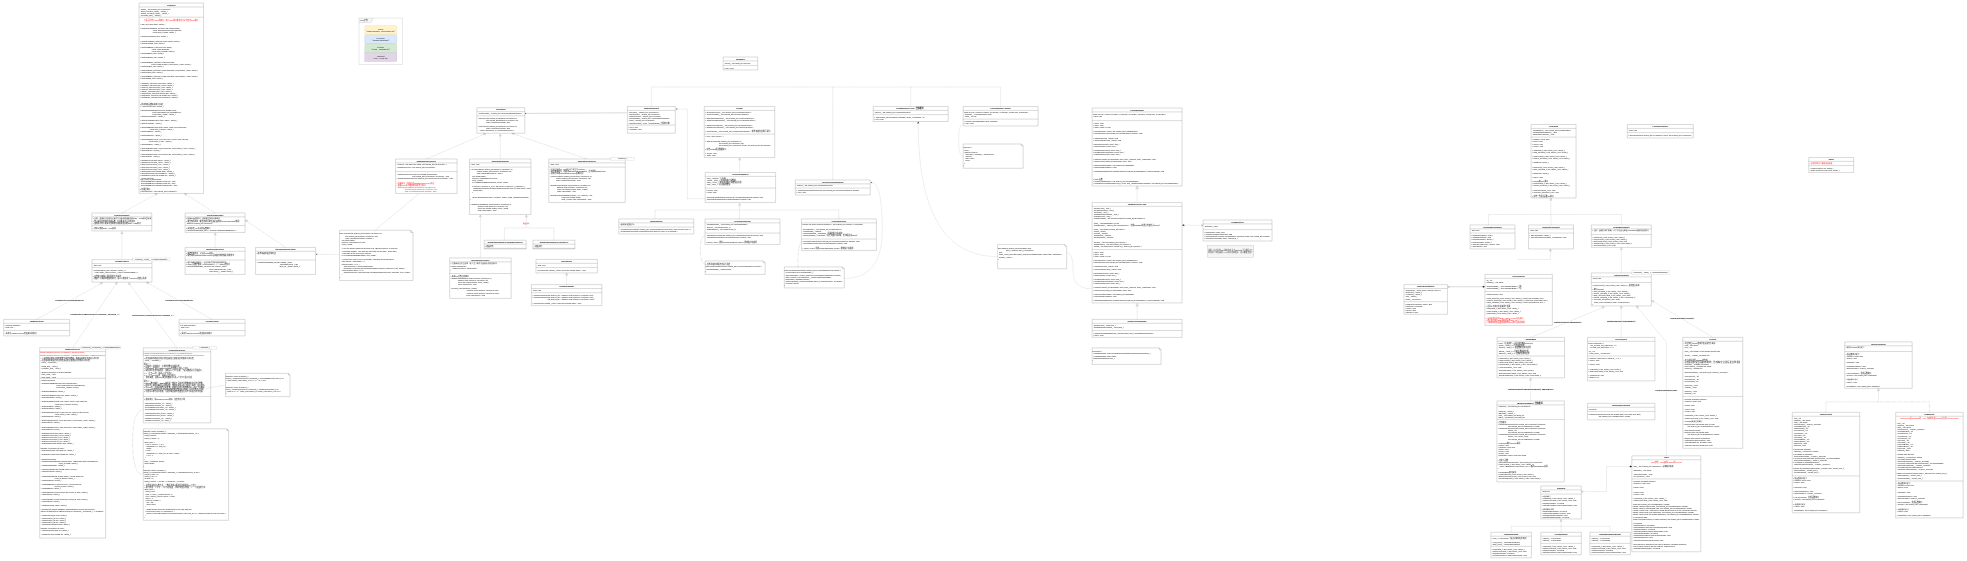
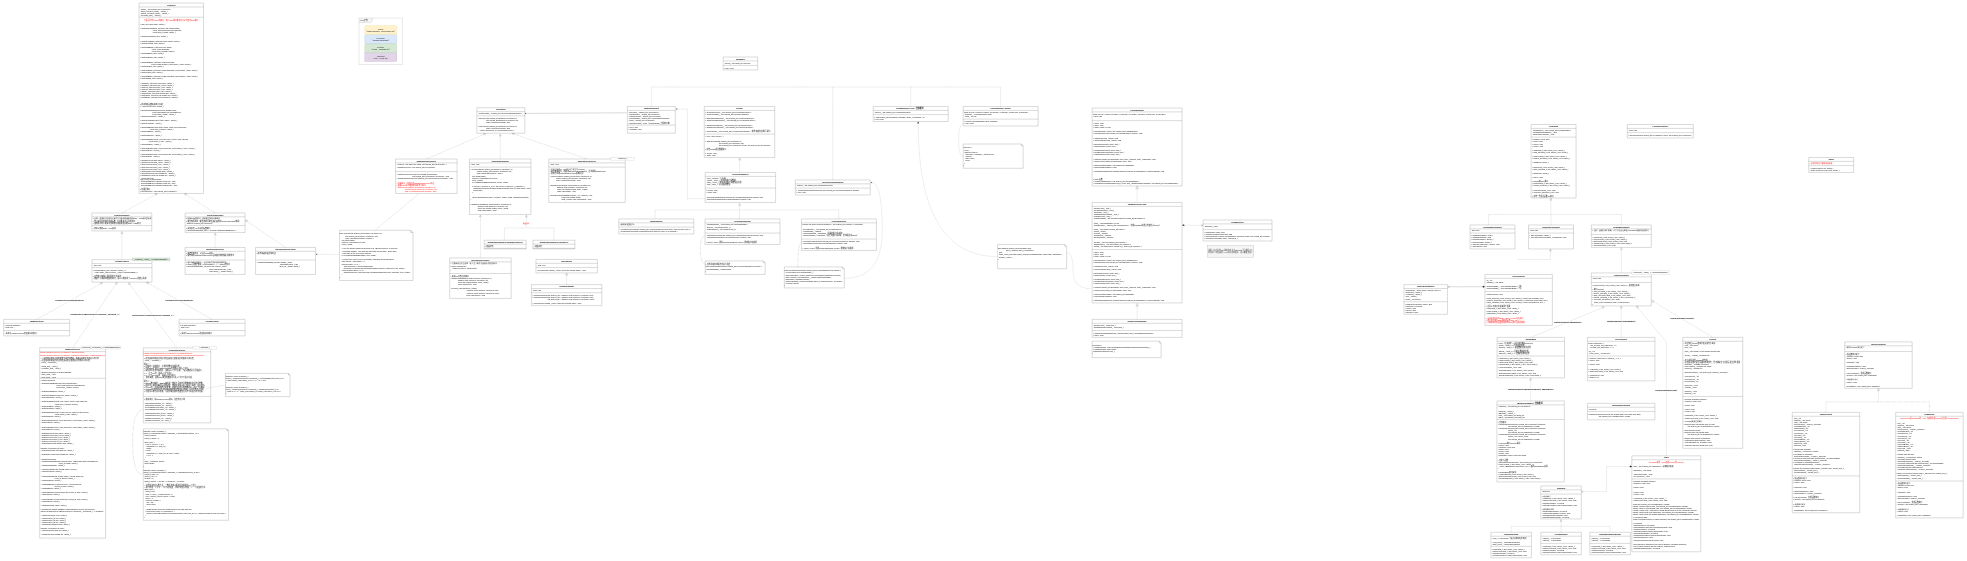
- <mxCell id="225" value="&amp;lt;Protocol_, Super_ =&amp;nbsp;&lt;span style=&quot;font-style: italic;&quot;&gt;TProtocolDefaults&amp;gt;&lt;/span&gt;" style="rounded=0;whiteSpace=wrap;html=1;dashed=1;" parent="220" vertex="1"><mxGeometry x="270" width="250" height="18.729" as="geometry" /></mxCell>
+ <mxCell id="225" value="&amp;lt;Protocol_, Super_ =&amp;nbsp;&lt;span style=&quot;font-style: italic;&quot;&gt;TProtocolDefaults&amp;gt;&lt;/span&gt;" style="rounded=0;whiteSpace=wrap;html=1;dashed=1;fillColor=#d5e8d4;" parent="220" vertex="1"><mxGeometry x="270" width="250" height="18.729" as="geometry" /></mxCell>
- <mxCell id="117" value="&lt;div style=&quot;&quot;&gt;&lt;font color=&quot;#000000&quot;&gt;void start() {&lt;/font&gt;&lt;/div&gt;&lt;div style=&quot;&quot;&gt;&lt;font color=&quot;#000000&quot;&gt;&amp;nbsp;&amp;nbsp;&lt;span style=&quot;background-color: initial;&quot;&gt;ThreadManager::Impl::pendingTaskCountMax(pendingTaskCountMax_);&lt;/span&gt;&lt;/font&gt;&lt;/div&gt;&lt;div&gt;&lt;font color=&quot;#000000&quot;&gt;&amp;nbsp; ThreadManager::Impl::start();&lt;/font&gt;&lt;/div&gt;&lt;div&gt;&lt;font color=&quot;#000000&quot;&gt;&amp;nbsp; addWorker(workerCount_);&lt;/font&gt;&lt;/div&gt;&lt;div style=&quot;&quot;&gt;&lt;font color=&quot;#000000&quot;&gt;}&lt;/font&gt;&lt;/div&gt;" style="shape=note2;boundedLbl=1;whiteSpace=wrap;html=1;size=12;verticalAlign=top;align=left;fontColor=#FF0000;" parent="1" vertex="1"><mxGeometry x="7280" y="2320" width="460" height="110" as="geometry" /></mxCell>
+ <mxCell id="117" value="&lt;div style=&quot;&quot;&gt;&lt;font color=&quot;#000000&quot;&gt;void start() {&lt;/font&gt;&lt;/div&gt;&lt;div style=&quot;&quot;&gt;&lt;font color=&quot;#000000&quot;&gt;&amp;nbsp;&amp;nbsp;&lt;span style=&quot;background-color: initial;&quot;&gt;ThreadManager::Impl::pendingTaskCountMax(pendingTaskCountMax_);&lt;/span&gt;&lt;/font&gt;&lt;/div&gt;&lt;div&gt;&lt;font color=&quot;#000000&quot;&gt;&amp;nbsp; ThreadManager::Impl::start();&lt;/font&gt;&lt;/div&gt;&lt;div&gt;&lt;font color=&quot;#000000&quot;&gt;&amp;nbsp; addWorker(workerCount_);&lt;/font&gt;&lt;/div&gt;&lt;div style=&quot;&quot;&gt;&lt;font color=&quot;#000000&quot;&gt;}&lt;/font&gt;&lt;/div&gt;" style="shape=note2;boundedLbl=1;whiteSpace=wrap;html=1;size=12;verticalAlign=top;align=left;fontColor=#FF0000;" parent="1" vertex="1"><mxGeometry x="7280" y="2275" width="460" height="110" as="geometry" /></mxCell>
- <mxCell id="182" value="Thrift架构，linux使用typedef的TSocket" style="text;html=1;strokeColor=none;fillColor=none;align=center;verticalAlign=middle;whiteSpace=wrap;rounded=0;fontColor=#FF0000;" parent="181" vertex="1"><mxGeometry y="26" width="460" height="30" as="geometry" /></mxCell>
+ <mxCell id="182" value="Windows实现，linux使用typedef的TSocket" style="text;html=1;strokeColor=none;fillColor=none;align=center;verticalAlign=middle;whiteSpace=wrap;rounded=0;fontColor=#FF0000;" parent="181" vertex="1"><mxGeometry y="26" width="460" height="30" as="geometry" /></mxCell>
